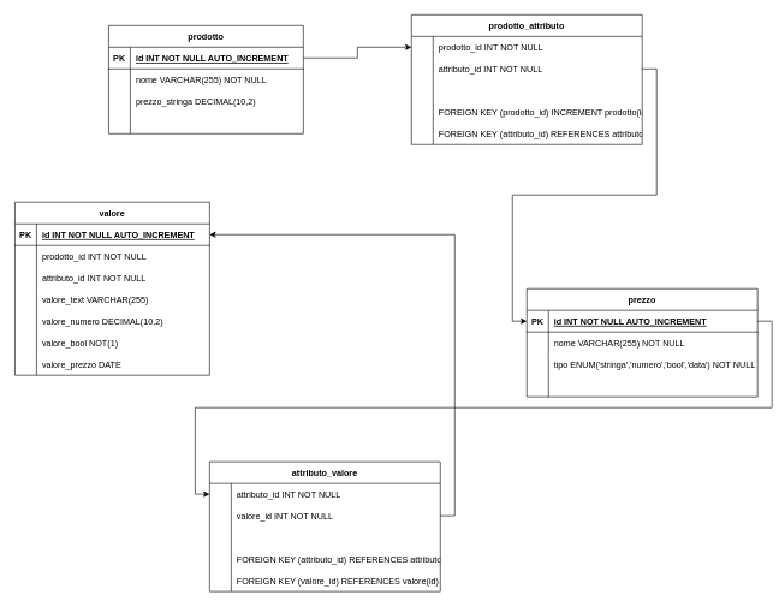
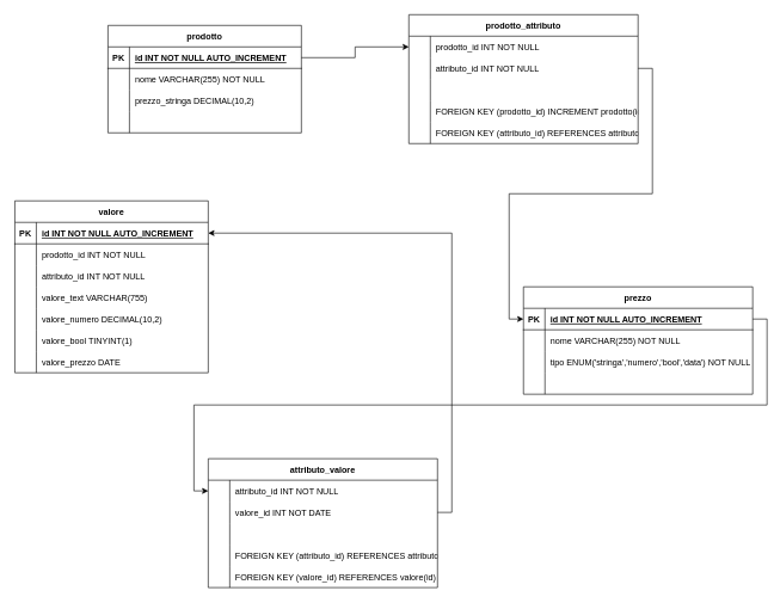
- <mxCell id="40" value="valore_text VARCHAR(255)" style="shape=partialRectangle;overflow=hidden;connectable=0;fillColor=none;align=left;strokeColor=inherit;top=0;left=0;bottom=0;right=0;spacingLeft=6;" parent="38" vertex="1"><mxGeometry x="30" width="240" height="30" as="geometry"><mxRectangle width="240" height="30" as="alternateBounds" /></mxGeometry></mxCell>
+ <mxCell id="40" value="valore_text VARCHAR(755)" style="shape=partialRectangle;overflow=hidden;connectable=0;fillColor=none;align=left;strokeColor=inherit;top=0;left=0;bottom=0;right=0;spacingLeft=6;" parent="38" vertex="1"><mxGeometry x="30" width="240" height="30" as="geometry"><mxRectangle width="240" height="30" as="alternateBounds" /></mxGeometry></mxCell>
- <mxCell id="46" value="valore_bool NOT(1)" style="shape=partialRectangle;overflow=hidden;connectable=0;fillColor=none;align=left;strokeColor=inherit;top=0;left=0;bottom=0;right=0;spacingLeft=6;" parent="44" vertex="1"><mxGeometry x="30" width="240" height="30" as="geometry"><mxRectangle width="240" height="30" as="alternateBounds" /></mxGeometry></mxCell>
+ <mxCell id="46" value="valore_bool TINYINT(1)" style="shape=partialRectangle;overflow=hidden;connectable=0;fillColor=none;align=left;strokeColor=inherit;top=0;left=0;bottom=0;right=0;spacingLeft=6;" parent="44" vertex="1"><mxGeometry x="30" width="240" height="30" as="geometry"><mxRectangle width="240" height="30" as="alternateBounds" /></mxGeometry></mxCell>
- <mxCell id="72" value="valore_id INT NOT NULL" style="shape=partialRectangle;overflow=hidden;connectable=0;fillColor=none;align=left;strokeColor=inherit;top=0;left=0;bottom=0;right=0;spacingLeft=6;" parent="70" vertex="1"><mxGeometry x="30" width="290" height="30" as="geometry"><mxRectangle width="290" height="30" as="alternateBounds" /></mxGeometry></mxCell>
+ <mxCell id="72" value="valore_id INT NOT DATE" style="shape=partialRectangle;overflow=hidden;connectable=0;fillColor=none;align=left;strokeColor=inherit;top=0;left=0;bottom=0;right=0;spacingLeft=6;" parent="70" vertex="1"><mxGeometry x="30" width="290" height="30" as="geometry"><mxRectangle width="290" height="30" as="alternateBounds" /></mxGeometry></mxCell>
